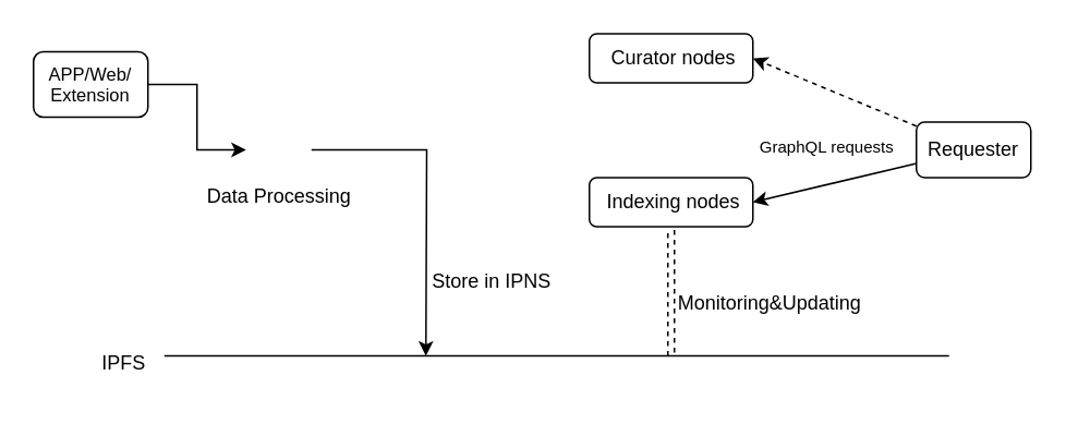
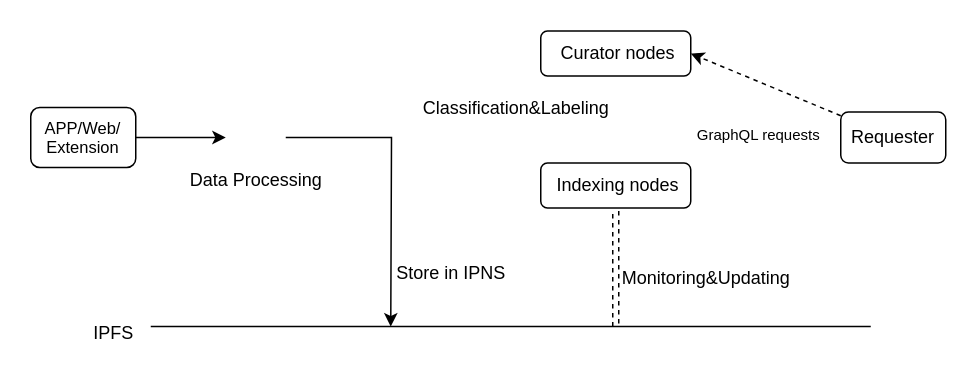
- <mxCell id="5" value="&lt;font style=&quot;font-size: 11px;&quot;&gt;APP/Web/&lt;/font&gt;&lt;div style=&quot;font-size: 11px;&quot;&gt;&lt;font style=&quot;font-size: 11px;&quot;&gt;Extension&lt;/font&gt;&lt;/div&gt;" style="rounded=1;whiteSpace=wrap;html=1;" vertex="1" parent="1"><mxGeometry x="20" y="31" width="70" height="40" as="geometry" /></mxCell>
+ <mxCell id="5" value="&lt;font style=&quot;font-size: 11px;&quot;&gt;APP/Web/&lt;/font&gt;&lt;div style=&quot;font-size: 11px;&quot;&gt;&lt;font style=&quot;font-size: 11px;&quot;&gt;Extension&lt;/font&gt;&lt;/div&gt;" style="rounded=1;whiteSpace=wrap;html=1;" vertex="1" parent="1"><mxGeometry x="20" y="71" width="70" height="40" as="geometry" /></mxCell>
+ <mxCell id="18" value="Classification&amp;amp;Labeling&amp;nbsp;" style="text;html=1;align=center;verticalAlign=middle;resizable=0;points=[];autosize=1;strokeColor=none;fillColor=none;" vertex="1" parent="1"><mxGeometry x="270" y="57" width="150" height="30" as="geometry" /></mxCell>
- <mxCell id="10" style="edgeStyle=none;rounded=0;orthogonalLoop=1;jettySize=auto;html=1;entryX=1;entryY=0.5;entryDx=0;entryDy=0;" edge="1" parent="1" source="12" target="13"><mxGeometry relative="1" as="geometry" /></mxCell>
- <mxCell id="9" value="Store in IPNS" style="text;html=1;align=center;verticalAlign=middle;resizable=0;points=[];autosize=1;strokeColor=none;fillColor=none;" vertex="1" parent="1"><mxGeometry x="250" y="157" width="100" height="30" as="geometry" /></mxCell>
+ <mxCell id="9" value="Store in IPNS" style="text;html=1;align=center;verticalAlign=middle;resizable=0;points=[];autosize=1;strokeColor=none;fillColor=none;" vertex="1" parent="1"><mxGeometry x="250" y="167" width="100" height="30" as="geometry" /></mxCell>
